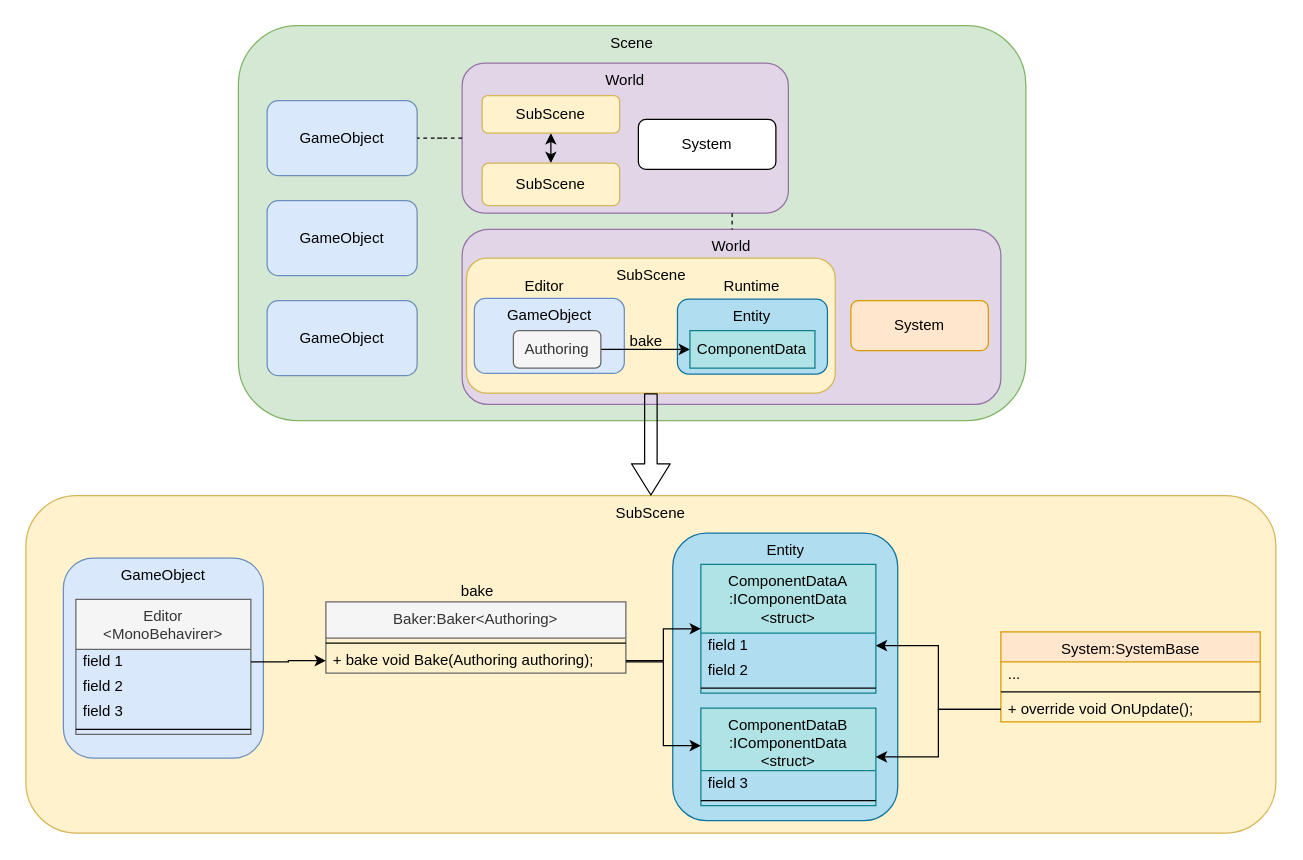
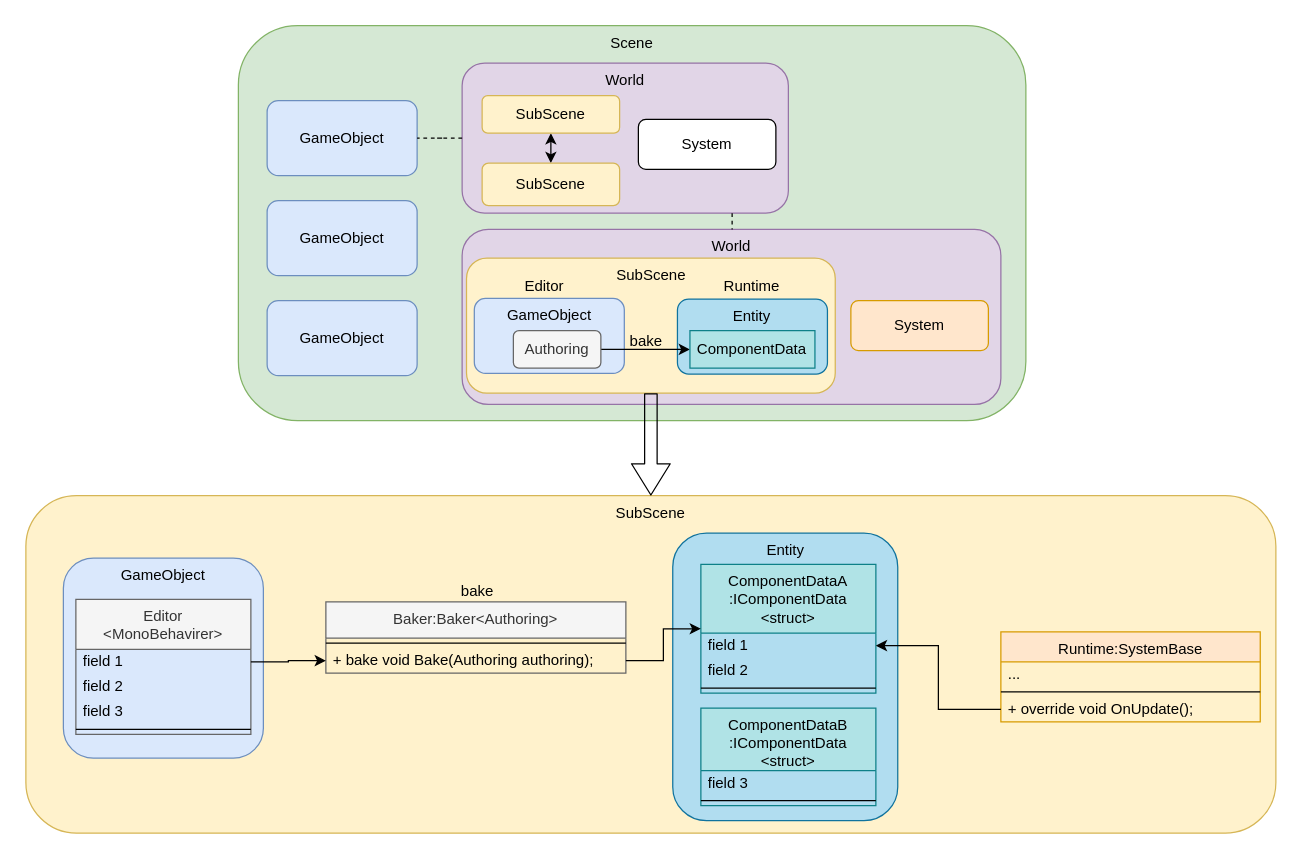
- <mxCell id="8" value="System:SystemBase" style="swimlane;fontStyle=0;align=center;verticalAlign=top;childLayout=stackLayout;horizontal=1;startSize=24;horizontalStack=0;resizeParent=1;resizeParentMax=0;resizeLast=0;collapsible=0;marginBottom=0;html=1;whiteSpace=wrap;fillColor=#ffe6cc;strokeColor=#d79b00;" parent="1" vertex="1"><mxGeometry x="800" y="505" width="207.5" height="72" as="geometry" /></mxCell>
+ <mxCell id="8" value="Runtime:SystemBase" style="swimlane;fontStyle=0;align=center;verticalAlign=top;childLayout=stackLayout;horizontal=1;startSize=24;horizontalStack=0;resizeParent=1;resizeParentMax=0;resizeLast=0;collapsible=0;marginBottom=0;html=1;whiteSpace=wrap;fillColor=#ffe6cc;strokeColor=#d79b00;" parent="1" vertex="1"><mxGeometry x="800" y="505" width="207.5" height="72" as="geometry" /></mxCell>
- <mxCell id="34" style="edgeStyle=orthogonalEdgeStyle;rounded=0;orthogonalLoop=1;jettySize=auto;html=1;" parent="1" source="28" target="30" edge="1"><mxGeometry relative="1" as="geometry"><Array as="points"><mxPoint x="530" y="529" /><mxPoint x="530" y="596" /></Array></mxGeometry></mxCell>
- <mxCell id="36" style="edgeStyle=orthogonalEdgeStyle;rounded=0;orthogonalLoop=1;jettySize=auto;html=1;exitX=0;exitY=0.5;exitDx=0;exitDy=0;" parent="1" source="11" target="30" edge="1"><mxGeometry relative="1" as="geometry" /></mxCell>
